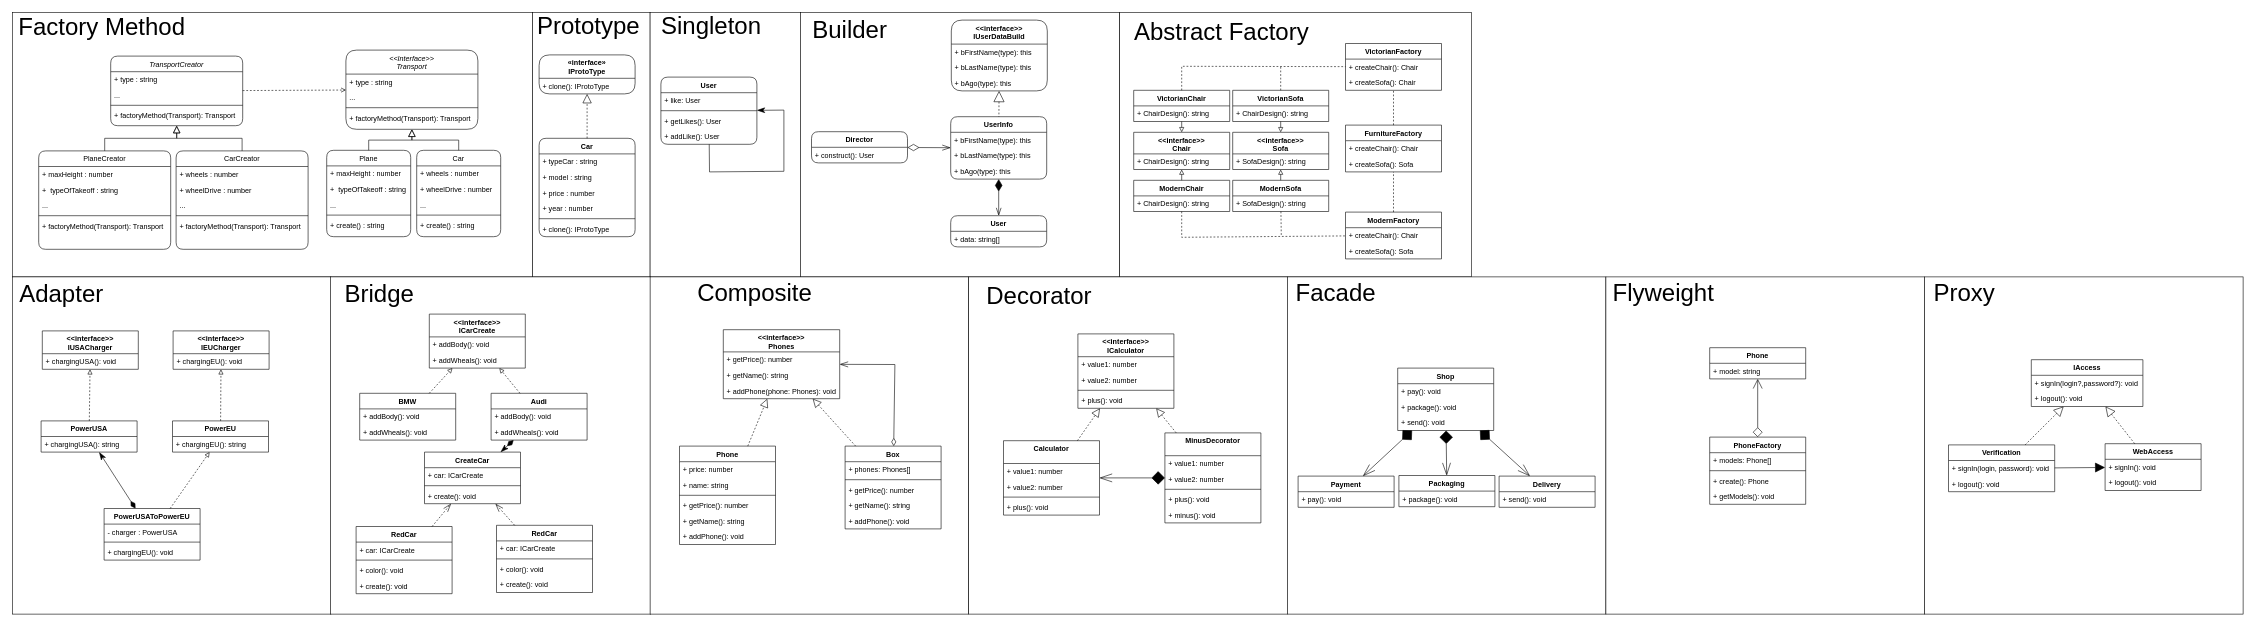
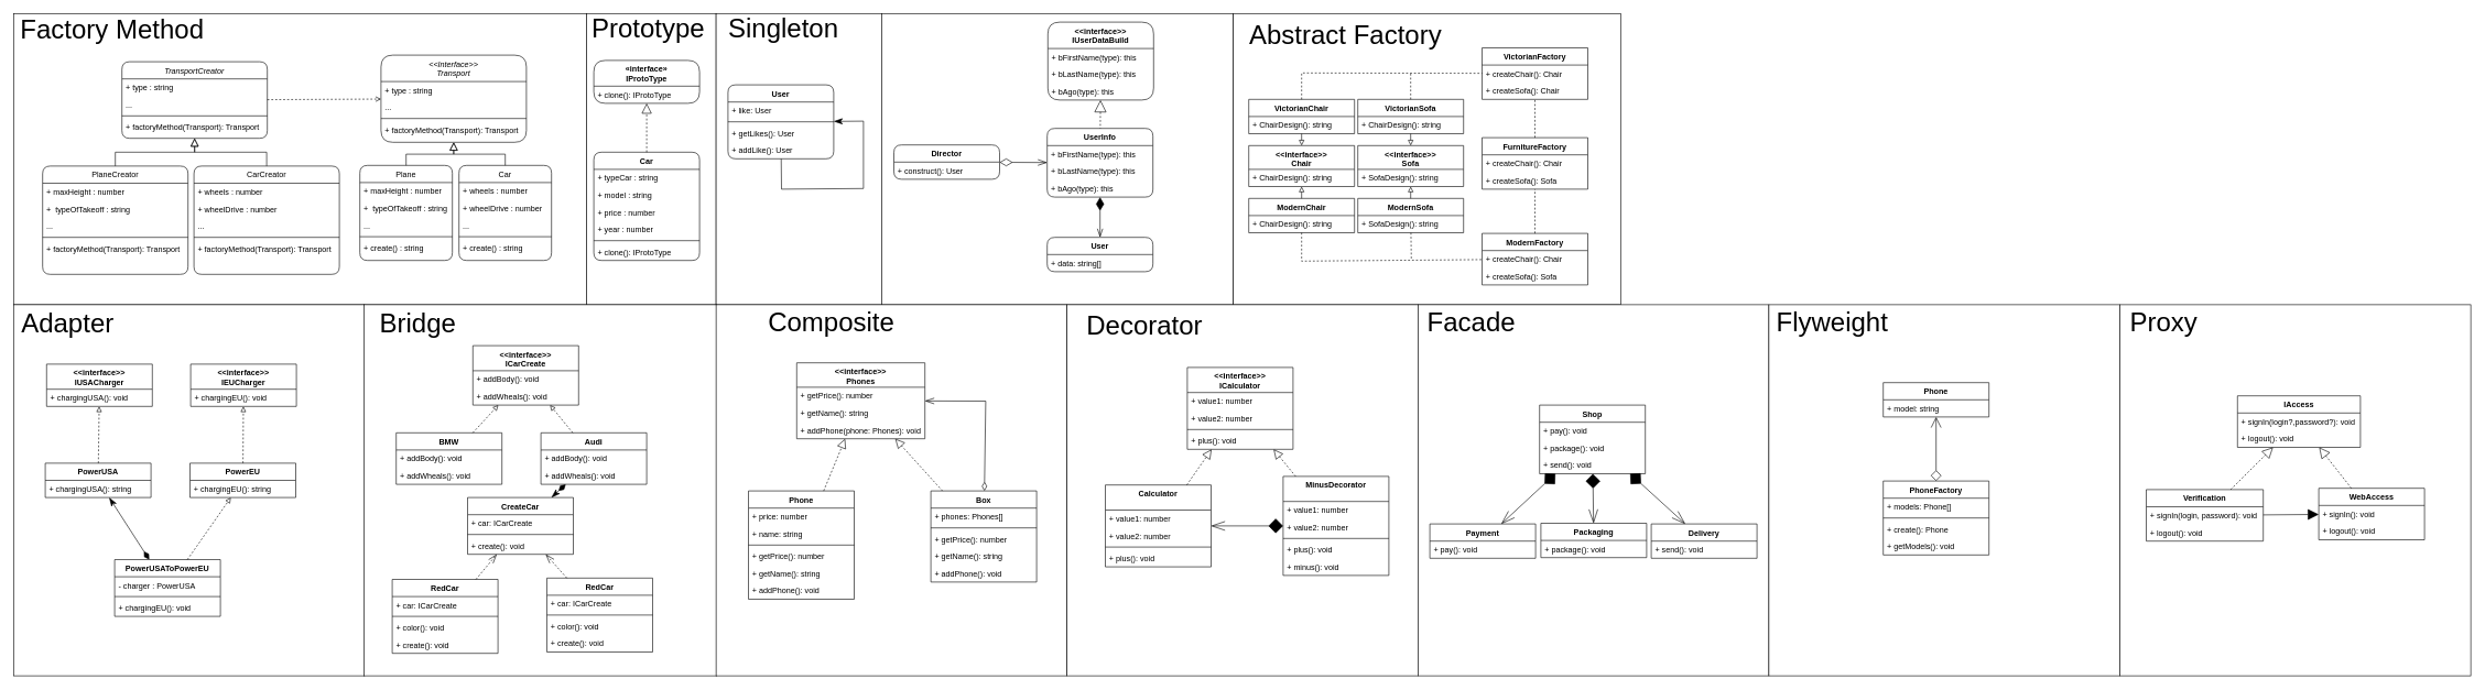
- <mxCell id="48" value="&lt;span style=&quot;font-size: 40px;&quot;&gt;Builder&lt;/span&gt;" style="text;html=1;strokeColor=none;fillColor=none;align=center;verticalAlign=middle;whiteSpace=wrap;rounded=0;" parent="1" vertex="1"><mxGeometry x="1344" y="33" width="144" height="29" as="geometry" /></mxCell>
